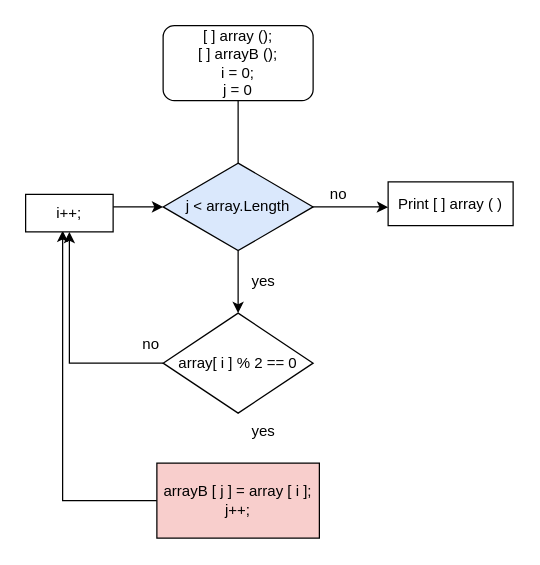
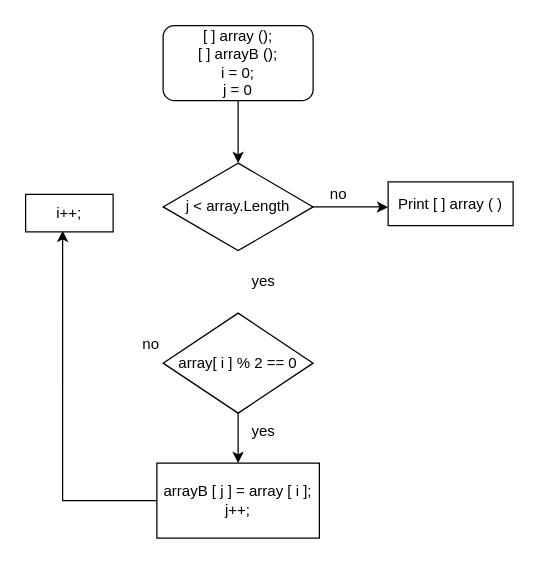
- <mxCell id="2" style="edgeStyle=orthogonalEdgeStyle;rounded=0;orthogonalLoop=1;jettySize=auto;html=1;entryX=0.5;entryY=0;entryDx=0;entryDy=0;endArrow=none;" edge="1" parent="1" source="3" target="5"><mxGeometry relative="1" as="geometry" /></mxCell>
+ <mxCell id="2" style="edgeStyle=orthogonalEdgeStyle;rounded=0;orthogonalLoop=1;jettySize=auto;html=1;entryX=0.5;entryY=0;entryDx=0;entryDy=0;" edge="1" parent="1" source="3" target="5"><mxGeometry relative="1" as="geometry" /></mxCell>
- <mxCell id="12" style="edgeStyle=orthogonalEdgeStyle;rounded=0;orthogonalLoop=1;jettySize=auto;html=1;entryX=0;entryY=0.5;entryDx=0;entryDy=0;" edge="1" parent="1" source="13" target="5"><mxGeometry relative="1" as="geometry"><Array as="points"><mxPoint x="50" y="165" /></Array></mxGeometry></mxCell>
- <mxCell id="5" value="j &amp;lt; array.Length" style="rhombus;whiteSpace=wrap;html=1;fillColor=#dae8fc;" vertex="1" parent="1"><mxGeometry x="130" y="130" width="120" height="70" as="geometry" /></mxCell>
+ <mxCell id="5" value="j &amp;lt; array.Length" style="rhombus;whiteSpace=wrap;html=1;" vertex="1" parent="1"><mxGeometry x="130" y="130" width="120" height="70" as="geometry" /></mxCell>
- <mxCell id="4" style="edgeStyle=orthogonalEdgeStyle;rounded=0;orthogonalLoop=1;jettySize=auto;html=1;entryX=0.5;entryY=0;entryDx=0;entryDy=0;" edge="1" parent="1" source="5" target="8"><mxGeometry relative="1" as="geometry" /></mxCell>
- <mxCell id="7" style="edgeStyle=orthogonalEdgeStyle;rounded=0;orthogonalLoop=1;jettySize=auto;html=1;" edge="1" parent="1" source="8" target="13"><mxGeometry relative="1" as="geometry"><mxPoint x="100" y="290" as="targetPoint" /></mxGeometry></mxCell>
+ <mxCell id="6" style="edgeStyle=orthogonalEdgeStyle;rounded=0;orthogonalLoop=1;jettySize=auto;html=1;exitX=0.5;exitY=1;exitDx=0;exitDy=0;entryX=0.5;entryY=0;entryDx=0;entryDy=0;" edge="1" parent="1" source="8" target="10"><mxGeometry relative="1" as="geometry" /></mxCell>
- <mxCell id="10" value="arrayB [ j ] = array [ i ];&lt;br&gt;j++;" style="rounded=0;whiteSpace=wrap;html=1;fillColor=#f8cecc;" vertex="1" parent="1"><mxGeometry x="125" y="370" width="130" height="60" as="geometry" /></mxCell>
+ <mxCell id="10" value="arrayB [ j ] = array [ i ];&lt;br&gt;j++;" style="rounded=0;whiteSpace=wrap;html=1;" vertex="1" parent="1"><mxGeometry x="125" y="370" width="130" height="60" as="geometry" /></mxCell>
